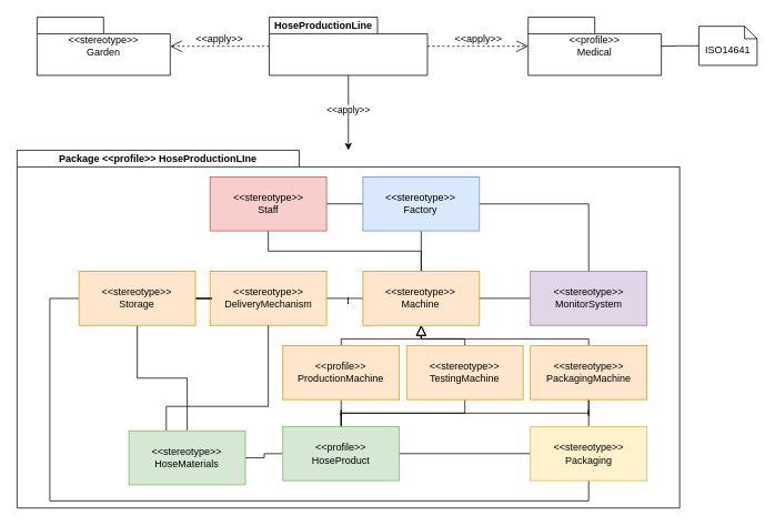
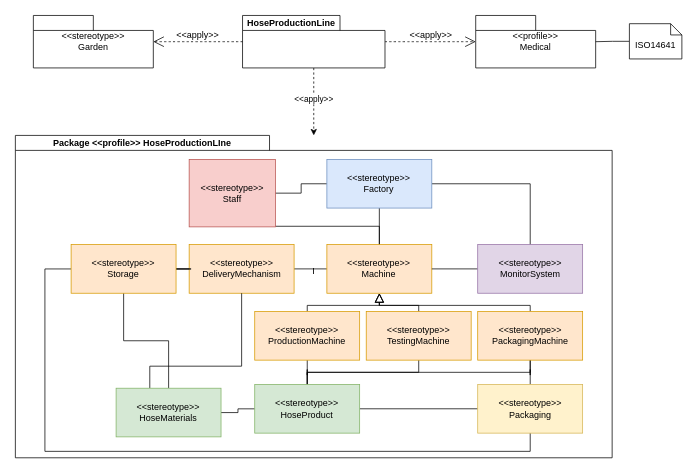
- <mxCell id="35" style="edgeStyle=orthogonalEdgeStyle;rounded=0;orthogonalLoop=1;jettySize=auto;html=1;" edge="1" parent="1" source="37" target="2"><mxGeometry relative="1" as="geometry"><mxPoint x="418" y="180" as="targetPoint" /></mxGeometry></mxCell>
+ <mxCell id="35" style="edgeStyle=orthogonalEdgeStyle;rounded=0;orthogonalLoop=1;jettySize=auto;html=1;dashed=1;" edge="1" parent="1" source="37" target="2"><mxGeometry relative="1" as="geometry"><mxPoint x="418" y="180" as="targetPoint" /></mxGeometry></mxCell>
- <mxCell id="9" value="&amp;lt;&amp;lt;stereotype&amp;gt;&amp;gt;&lt;br&gt;Staff" style="shape=rect;html=1;whiteSpace=wrap;align=center;fillColor=#f8cecc;strokeColor=#b85450;" vertex="1" parent="2"><mxGeometry x="231.802" y="32.0" width="139.956" height="64.906" as="geometry" /></mxCell>
+ <mxCell id="9" value="&amp;lt;&amp;lt;stereotype&amp;gt;&amp;gt;&lt;br&gt;Staff" style="shape=rect;html=1;whiteSpace=wrap;align=center;fillColor=#f8cecc;strokeColor=#b85450;" vertex="1" parent="2"><mxGeometry x="231.802" y="32.0" width="115" height="90" as="geometry" /></mxCell>
- <mxCell id="21" value="&amp;lt;&amp;lt;profile&amp;gt;&amp;gt;&lt;br&gt;ProductionMachine" style="shape=rect;html=1;whiteSpace=wrap;align=center;fillColor=#ffe6cc;strokeColor=#d79b00;" vertex="1" parent="2"><mxGeometry x="319.275" y="234.83" width="139.956" height="64.906" as="geometry" /></mxCell>
+ <mxCell id="21" value="&amp;lt;&amp;lt;stereotype&amp;gt;&amp;gt;&lt;br&gt;ProductionMachine" style="shape=rect;html=1;whiteSpace=wrap;align=center;fillColor=#ffe6cc;strokeColor=#d79b00;" vertex="1" parent="2"><mxGeometry x="319.275" y="234.83" width="139.956" height="64.906" as="geometry" /></mxCell>
- <mxCell id="32" value="&amp;lt;&amp;lt;profile&amp;gt;&amp;gt;&lt;br&gt;HoseProduct" style="shape=rect;html=1;whiteSpace=wrap;align=center;fillColor=#d5e8d4;strokeColor=#82b366;" vertex="1" parent="2"><mxGeometry x="319.275" y="332.188" width="139.956" height="64.906" as="geometry" /></mxCell>
+ <mxCell id="32" value="&amp;lt;&amp;lt;stereotype&amp;gt;&amp;gt;&lt;br&gt;HoseProduct" style="shape=rect;html=1;whiteSpace=wrap;align=center;fillColor=#d5e8d4;strokeColor=#82b366;" vertex="1" parent="2"><mxGeometry x="319.275" y="332.188" width="139.956" height="64.906" as="geometry" /></mxCell>
